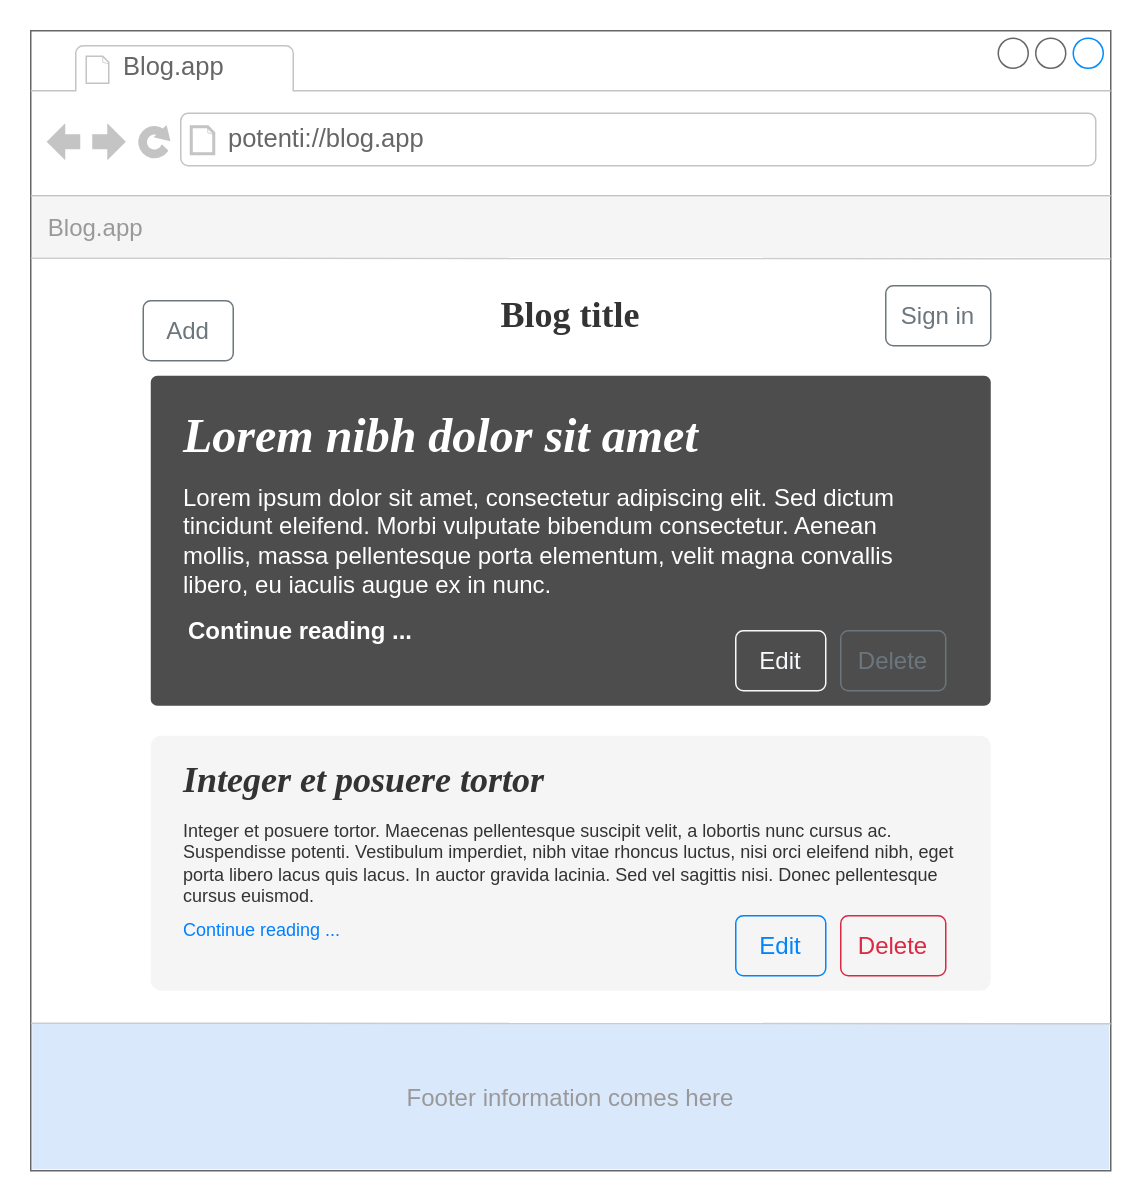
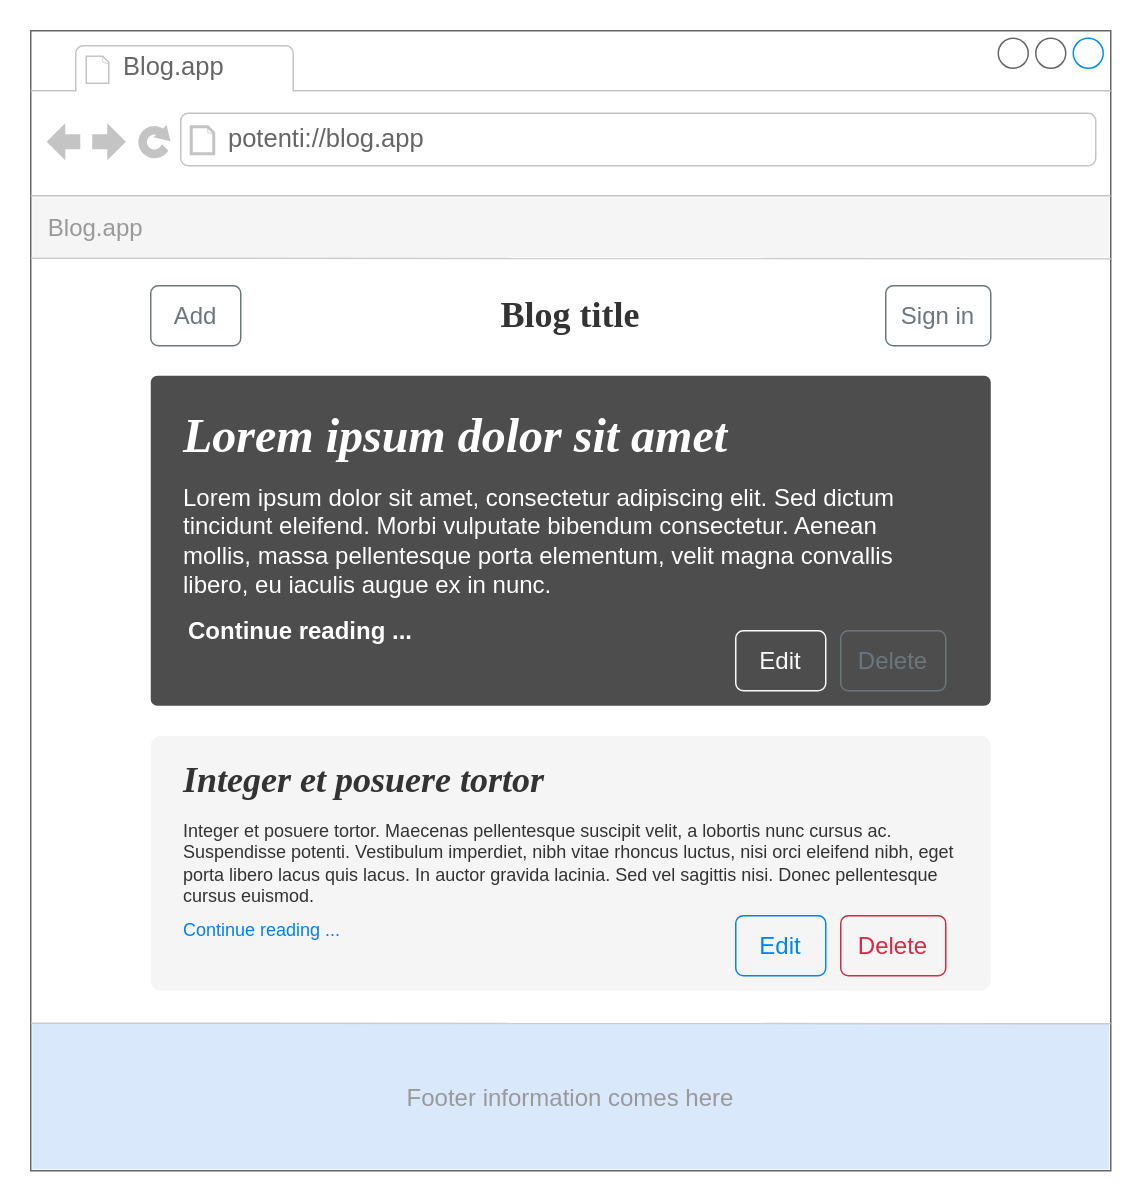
- <mxCell id="6" value="Add" style="html=1;shadow=0;dashed=0;shape=mxgraph.bootstrap.rrect;rSize=5;strokeColor=#6C767D;strokeWidth=1;fillColor=none;fontColor=#6C767D;whiteSpace=wrap;align=center;verticalAlign=middle;spacingLeft=0;fontStyle=0;fontSize=16;spacing=5;" parent="3" vertex="1"><mxGeometry x="75" y="180" width="60" height="40" as="geometry" /></mxCell>
+ <mxCell id="6" value="Add" style="html=1;shadow=0;dashed=0;shape=mxgraph.bootstrap.rrect;rSize=5;strokeColor=#6C767D;strokeWidth=1;fillColor=none;fontColor=#6C767D;whiteSpace=wrap;align=center;verticalAlign=middle;spacingLeft=0;fontStyle=0;fontSize=16;spacing=5;" parent="3" vertex="1"><mxGeometry x="80" y="170" width="60" height="40" as="geometry" /></mxCell>
- <mxCell id="18" value="&lt;i&gt;&lt;b&gt;&lt;font color=&quot;#ffffff&quot; style=&quot;font-size: 32px&quot;&gt;Lorem nibh dolor sit amet&lt;/font&gt;&lt;/b&gt;&lt;/i&gt;" style="text;html=1;strokeColor=none;fillColor=none;align=left;verticalAlign=middle;whiteSpace=wrap;rounded=0;fontFamily=Georgia;fontSize=24;fontColor=#333333;" parent="2" vertex="1"><mxGeometry x="100" y="250" width="510" height="40" as="geometry" /></mxCell>
+ <mxCell id="18" value="&lt;i&gt;&lt;b&gt;&lt;font color=&quot;#ffffff&quot; style=&quot;font-size: 32px&quot;&gt;Lorem ipsum dolor sit amet&lt;/font&gt;&lt;/b&gt;&lt;/i&gt;" style="text;html=1;strokeColor=none;fillColor=none;align=left;verticalAlign=middle;whiteSpace=wrap;rounded=0;fontFamily=Georgia;fontSize=24;fontColor=#333333;" parent="2" vertex="1"><mxGeometry x="100" y="250" width="510" height="40" as="geometry" /></mxCell>
